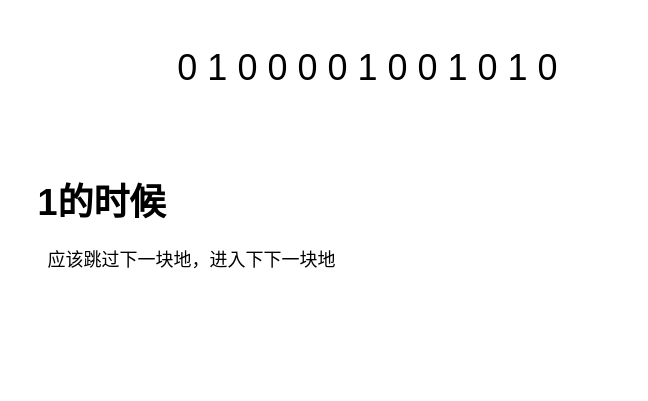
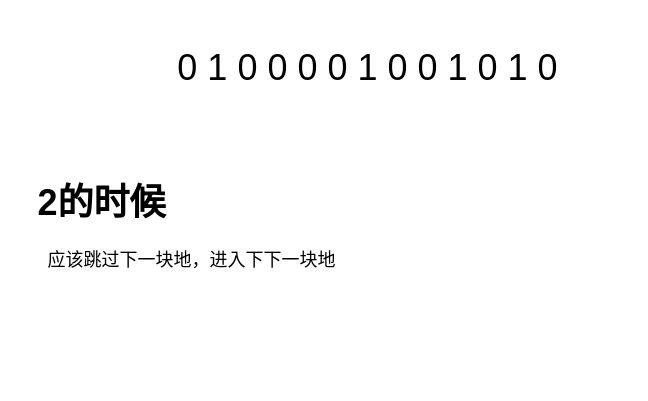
- <mxCell id="3" value="&lt;h1&gt;1的时候&lt;/h1&gt;&lt;p&gt;&amp;nbsp; 应该跳过下一块地，进入下下一块地&lt;/p&gt;" style="text;html=1;strokeColor=none;fillColor=none;spacing=5;spacingTop=-20;whiteSpace=wrap;overflow=hidden;rounded=0;" vertex="1" parent="1"><mxGeometry x="20" y="115" width="330" height="130" as="geometry" /></mxCell>
+ <mxCell id="3" value="&lt;h1&gt;2的时候&lt;/h1&gt;&lt;p&gt;&amp;nbsp; 应该跳过下一块地，进入下下一块地&lt;/p&gt;" style="text;html=1;strokeColor=none;fillColor=none;spacing=5;spacingTop=-20;whiteSpace=wrap;overflow=hidden;rounded=0;" vertex="1" parent="1"><mxGeometry x="20" y="115" width="330" height="130" as="geometry" /></mxCell>
